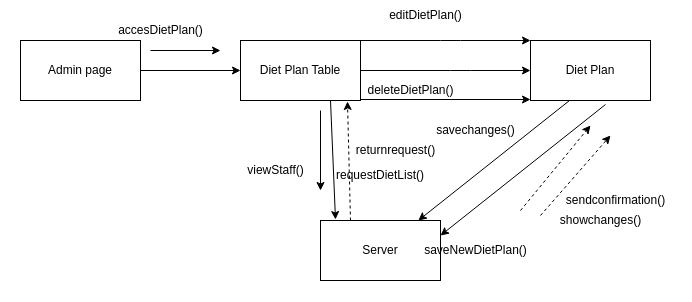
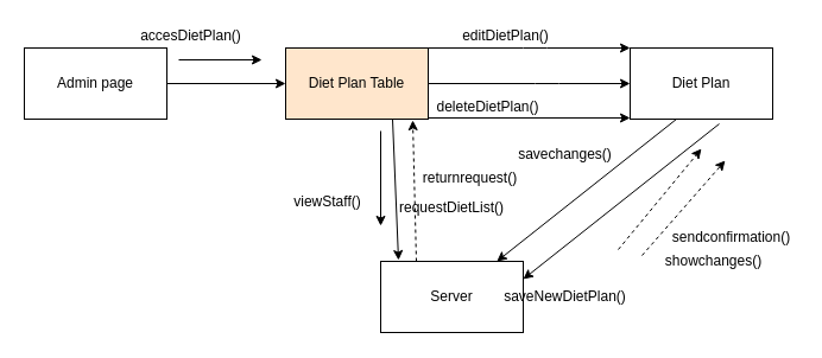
- <mxCell id="20" value="editDietPlan()" style="text;html=1;align=center;verticalAlign=middle;resizable=0;points=[];autosize=1;strokeColor=none;" vertex="1" parent="1"><mxGeometry x="380" y="5" width="90" height="20" as="geometry" /></mxCell>
+ <mxCell id="20" value="editDietPlan()" style="text;html=1;align=center;verticalAlign=middle;resizable=0;points=[];autosize=1;strokeColor=none;" vertex="1" parent="1"><mxGeometry x="380" y="20" width="90" height="20" as="geometry" /></mxCell>
- <mxCell id="2" value="Diet Plan Table" style="rounded=0;whiteSpace=wrap;html=1;" vertex="1" parent="1"><mxGeometry x="240" y="40" width="120" height="60" as="geometry" /></mxCell>
+ <mxCell id="2" value="Diet Plan Table" style="rounded=0;whiteSpace=wrap;html=1;fillColor=#ffe6cc;" vertex="1" parent="1"><mxGeometry x="240" y="40" width="120" height="60" as="geometry" /></mxCell>
